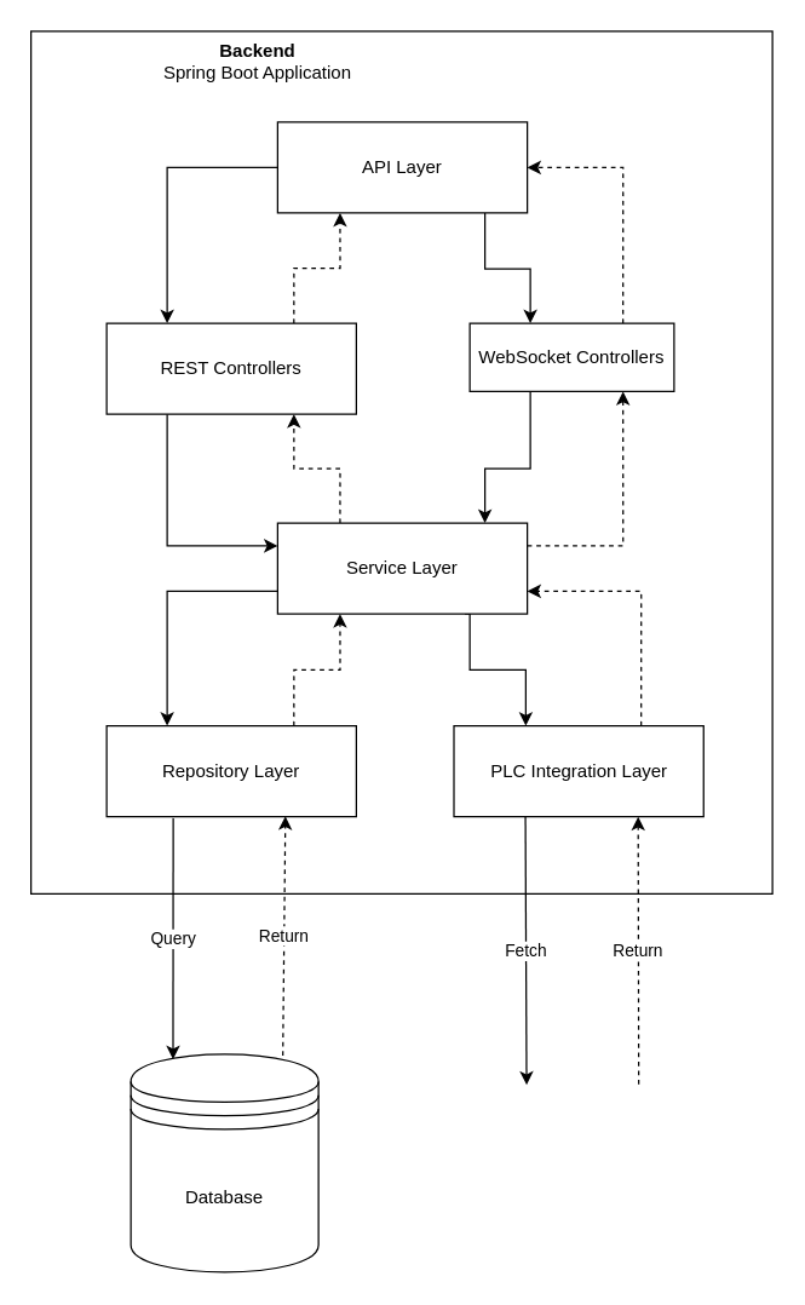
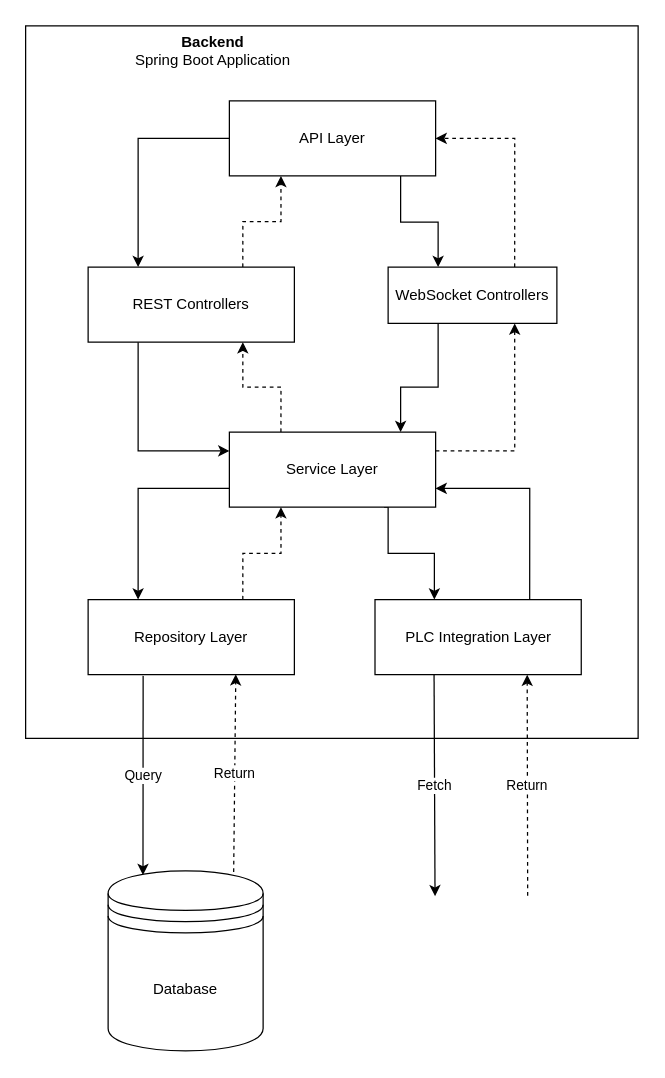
- <mxCell id="21" style="edgeStyle=orthogonalEdgeStyle;rounded=0;orthogonalLoop=1;jettySize=auto;html=1;exitX=0.75;exitY=0;exitDx=0;exitDy=0;dashed=1;" edge="1" parent="1" source="22" target="19"><mxGeometry relative="1" as="geometry"><Array as="points"><mxPoint x="423" y="390" /></Array></mxGeometry></mxCell>
+ <mxCell id="21" style="edgeStyle=orthogonalEdgeStyle;rounded=0;orthogonalLoop=1;jettySize=auto;html=1;exitX=0.75;exitY=0;exitDx=0;exitDy=0;dashed=0;" edge="1" parent="1" source="22" target="19"><mxGeometry relative="1" as="geometry"><Array as="points"><mxPoint x="423" y="390" /></Array></mxGeometry></mxCell>
